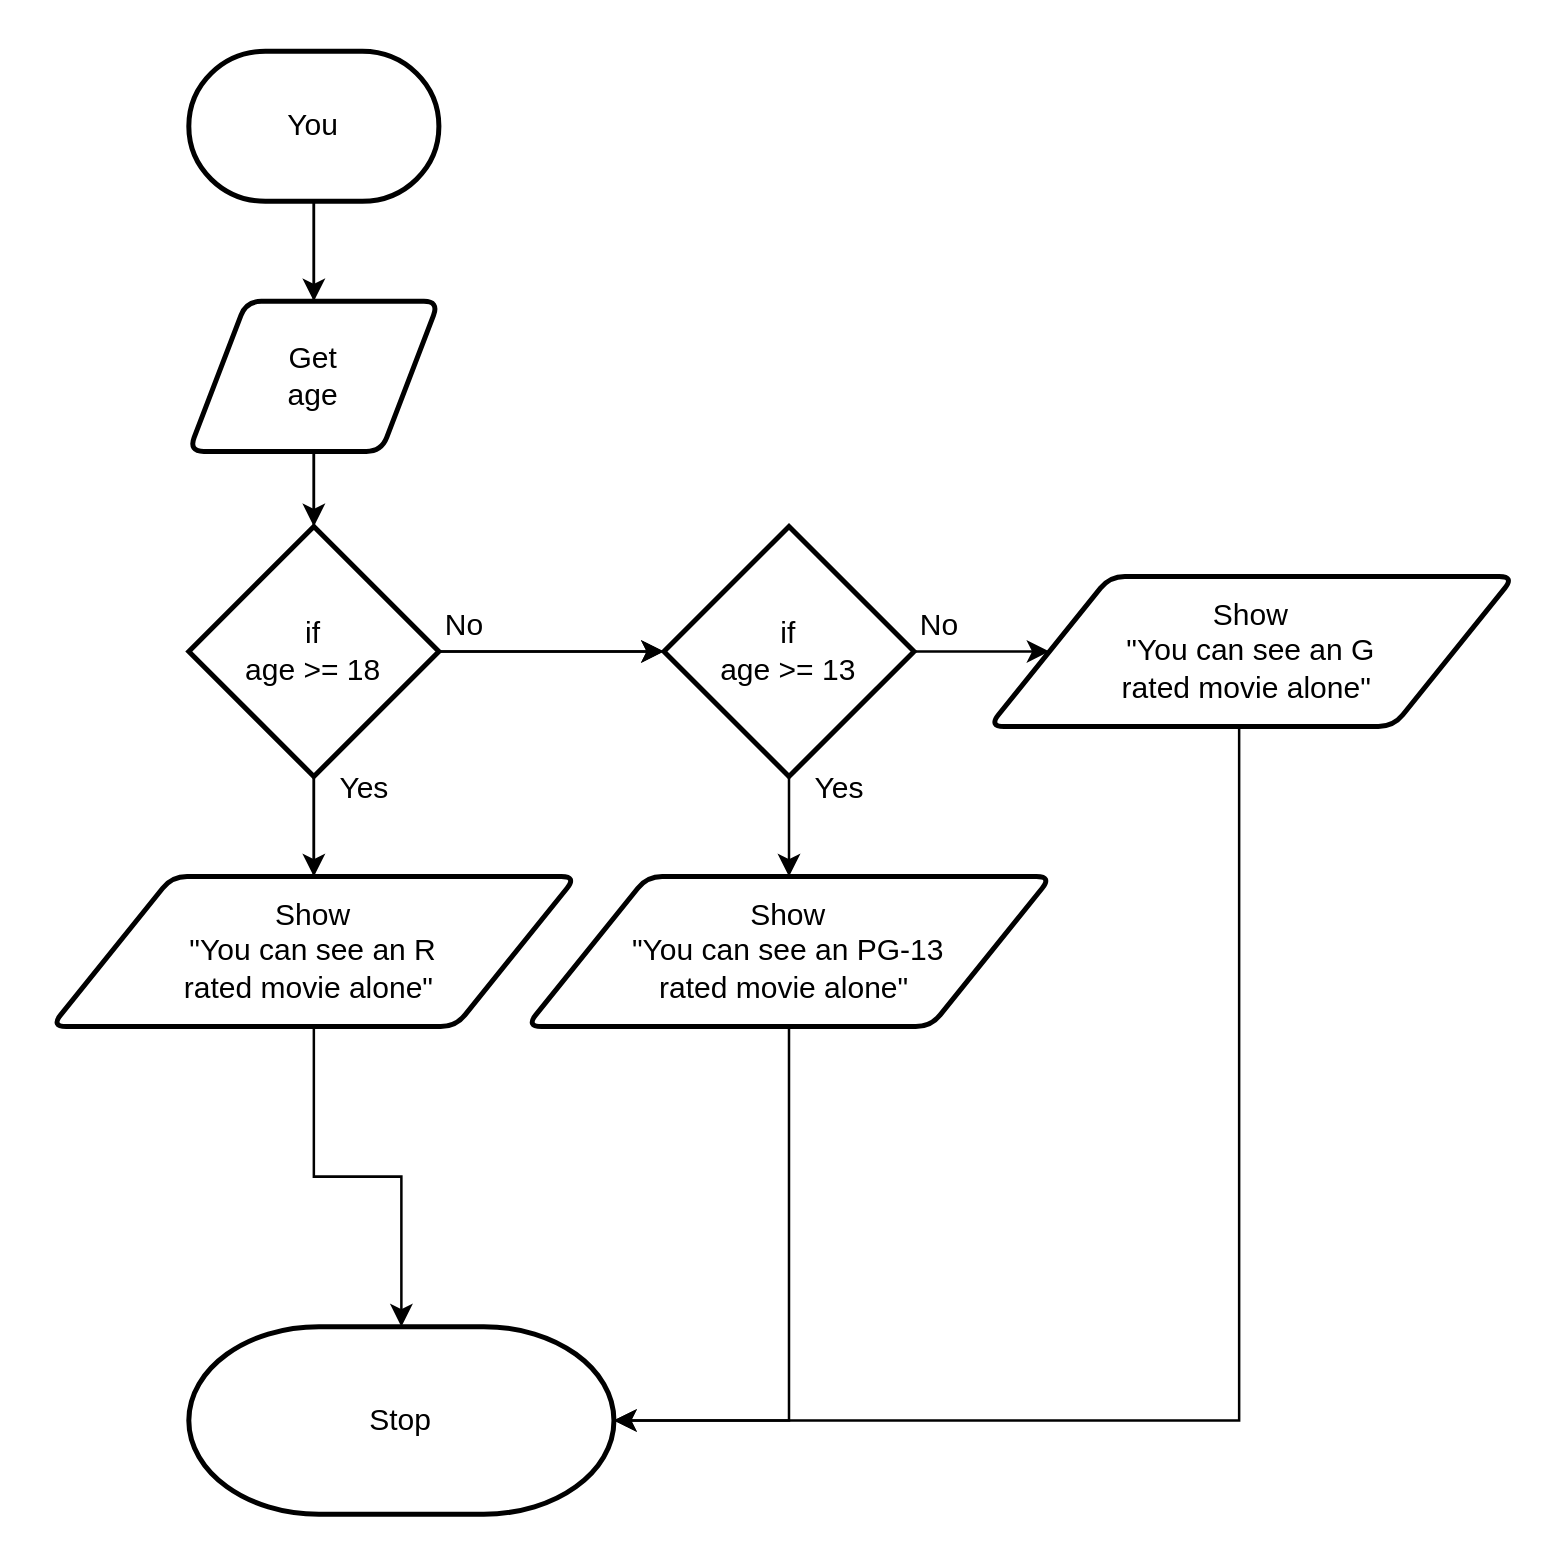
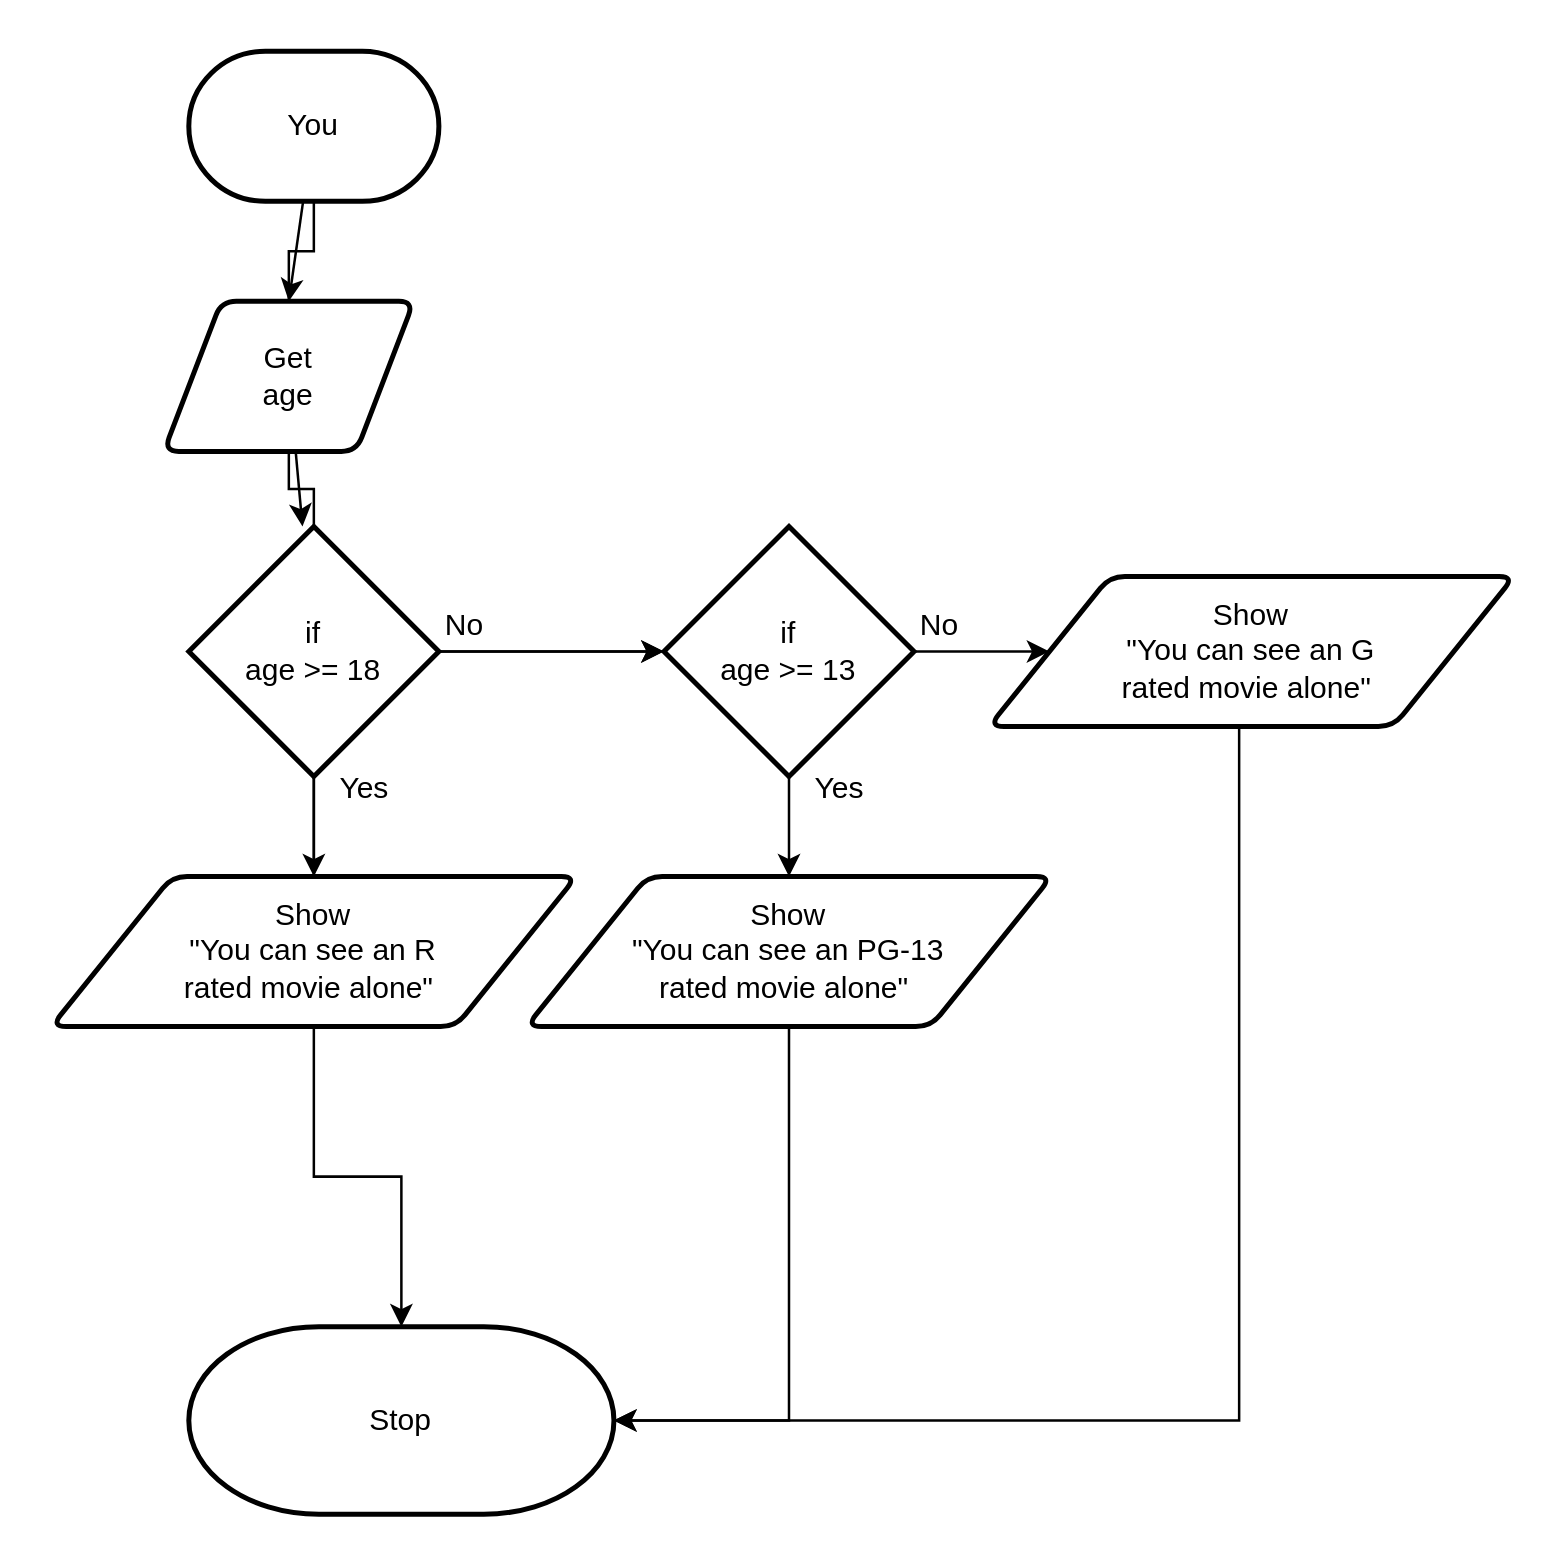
- <mxCell id="13" value="Get&lt;br&gt;age" style="shape=parallelogram;html=1;strokeWidth=2;perimeter=parallelogramPerimeter;whiteSpace=wrap;rounded=1;arcSize=12;size=0.23;" vertex="1" parent="1"><mxGeometry x="75" y="120" width="100" height="60" as="geometry" /></mxCell>
+ <mxCell id="13" value="Get&lt;br&gt;age" style="shape=parallelogram;html=1;strokeWidth=2;perimeter=parallelogramPerimeter;whiteSpace=wrap;rounded=1;arcSize=12;size=0.23;" vertex="1" parent="1"><mxGeometry x="65" y="120" width="100" height="60" as="geometry" /></mxCell>
